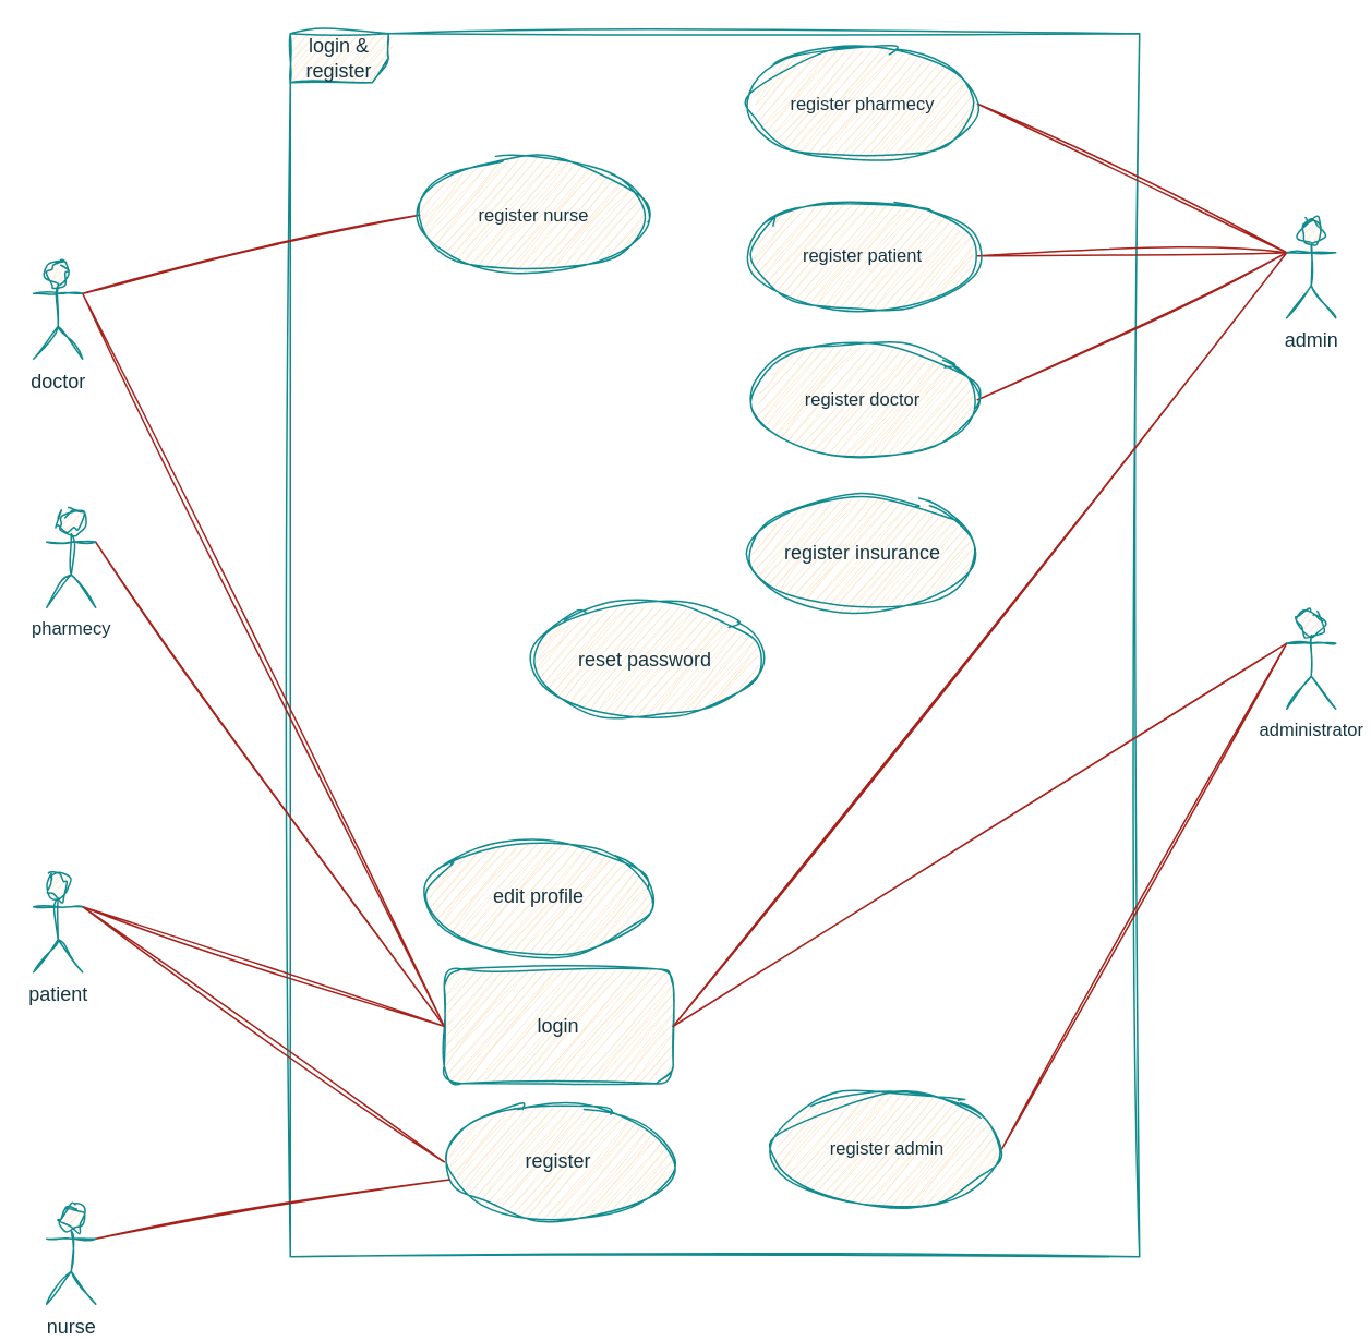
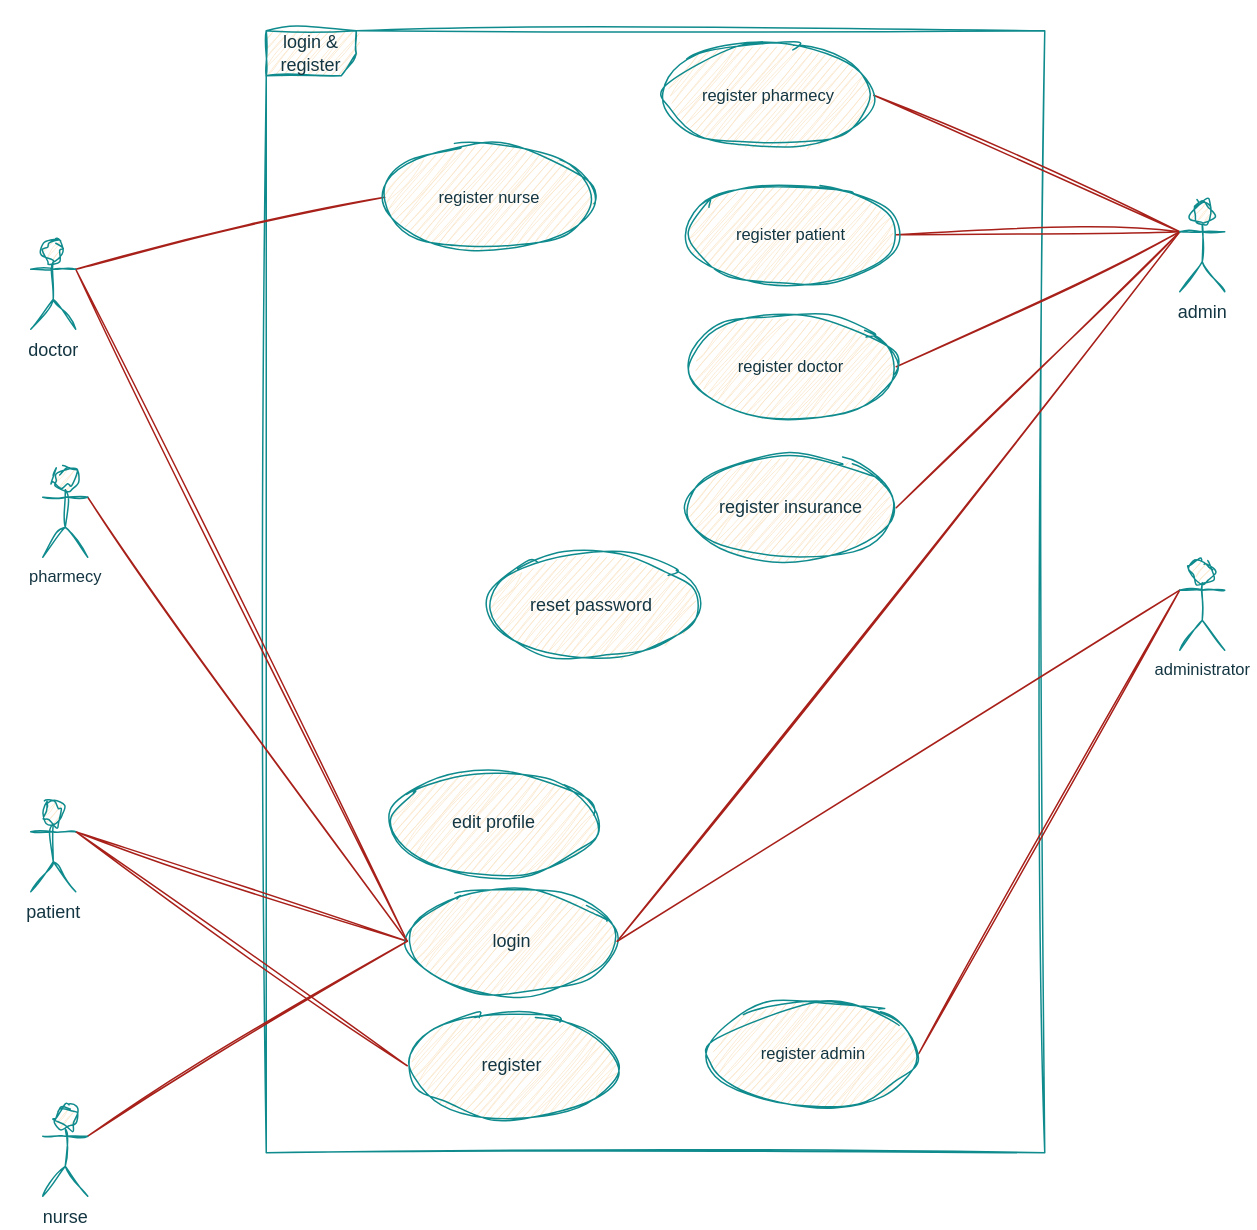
- <mxCell id="28" value="register pharmecy" style="ellipse;whiteSpace=wrap;html=1;fontFamily=Helvetica;fontSize=11;fontColor=#143642;labelBackgroundColor=none;fillColor=#FAE5C7;strokeColor=#0F8B8D;sketch=1;curveFitting=1;jiggle=2;" parent="1" vertex="1"><mxGeometry x="457" y="28" width="140" height="70" as="geometry" /></mxCell>
+ <mxCell id="28" value="register pharmecy" style="ellipse;whiteSpace=wrap;html=1;fontFamily=Helvetica;fontSize=11;fontColor=#143642;labelBackgroundColor=none;fillColor=#FAE5C7;strokeColor=#0F8B8D;sketch=1;curveFitting=1;jiggle=2;" parent="1" vertex="1"><mxGeometry x="442" y="28" width="140" height="70" as="geometry" /></mxCell>
+ <mxCell id="13" style="rounded=0;orthogonalLoop=1;jettySize=auto;html=1;exitX=0;exitY=0.333;exitDx=0;exitDy=0;exitPerimeter=0;entryX=1;entryY=0.5;entryDx=0;entryDy=0;endArrow=none;startFill=0;labelBackgroundColor=none;strokeColor=#A8201A;fontColor=default;sketch=1;curveFitting=1;jiggle=2;" parent="1" source="14" target="29" edge="1"><mxGeometry relative="1" as="geometry" /></mxCell>
- <mxCell id="15" value="login" style="whiteSpace=wrap;html=1;labelBackgroundColor=none;fillColor=#FAE5C7;strokeColor=#0F8B8D;fontColor=#143642;sketch=1;curveFitting=1;jiggle=2;rounded=1;" parent="1" vertex="1"><mxGeometry x="271" y="592" width="140" height="70" as="geometry" /></mxCell>
+ <mxCell id="15" value="login" style="ellipse;whiteSpace=wrap;html=1;labelBackgroundColor=none;fillColor=#FAE5C7;strokeColor=#0F8B8D;fontColor=#143642;sketch=1;curveFitting=1;jiggle=2;" parent="1" vertex="1"><mxGeometry x="271" y="592" width="140" height="70" as="geometry" /></mxCell>
- <mxCell id="23" style="rounded=0;orthogonalLoop=1;jettySize=auto;html=1;exitX=1;exitY=0.333;exitDx=0;exitDy=0;exitPerimeter=0;endArrow=none;startFill=0;labelBackgroundColor=none;strokeColor=#A8201A;fontColor=default;sketch=1;curveFitting=1;jiggle=2;" parent="1" source="24" target="16" edge="1"><mxGeometry relative="1" as="geometry" /></mxCell>
+ <mxCell id="23" style="rounded=0;orthogonalLoop=1;jettySize=auto;html=1;exitX=1;exitY=0.333;exitDx=0;exitDy=0;exitPerimeter=0;entryX=0;entryY=0.5;entryDx=0;entryDy=0;endArrow=none;startFill=0;labelBackgroundColor=none;strokeColor=#A8201A;fontColor=default;sketch=1;curveFitting=1;jiggle=2;" parent="1" source="24" target="15" edge="1"><mxGeometry relative="1" as="geometry" /></mxCell>
